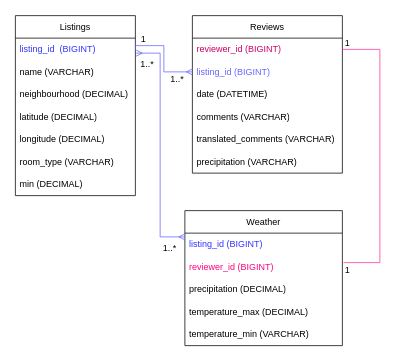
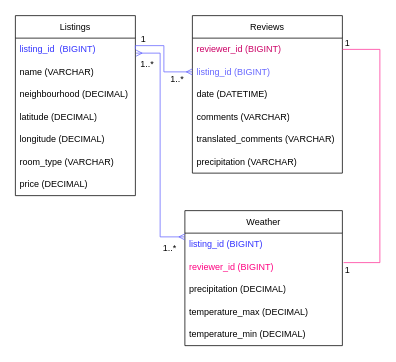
- <mxCell id="9" value="min (DECIMAL)" style="text;strokeColor=none;fillColor=none;align=left;verticalAlign=middle;spacingLeft=4;spacingRight=4;overflow=hidden;points=[[0,0.5],[1,0.5]];portConstraint=eastwest;rotatable=0;whiteSpace=wrap;html=1;" vertex="1" parent="2"><mxGeometry y="210" width="160" height="30" as="geometry" /></mxCell>
+ <mxCell id="9" value="price (DECIMAL)" style="text;strokeColor=none;fillColor=none;align=left;verticalAlign=middle;spacingLeft=4;spacingRight=4;overflow=hidden;points=[[0,0.5],[1,0.5]];portConstraint=eastwest;rotatable=0;whiteSpace=wrap;html=1;" vertex="1" parent="2"><mxGeometry y="210" width="160" height="30" as="geometry" /></mxCell>
- <mxCell id="15" value="temperature_min (VARCHAR)" style="text;strokeColor=none;fillColor=none;align=left;verticalAlign=middle;spacingLeft=4;spacingRight=4;overflow=hidden;points=[[0,0.5],[1,0.5]];portConstraint=eastwest;rotatable=0;whiteSpace=wrap;html=1;" vertex="1" parent="10"><mxGeometry y="150" width="210" height="30" as="geometry" /></mxCell>
+ <mxCell id="15" value="temperature_min (DECIMAL)" style="text;strokeColor=none;fillColor=none;align=left;verticalAlign=middle;spacingLeft=4;spacingRight=4;overflow=hidden;points=[[0,0.5],[1,0.5]];portConstraint=eastwest;rotatable=0;whiteSpace=wrap;html=1;" vertex="1" parent="10"><mxGeometry y="150" width="210" height="30" as="geometry" /></mxCell>
